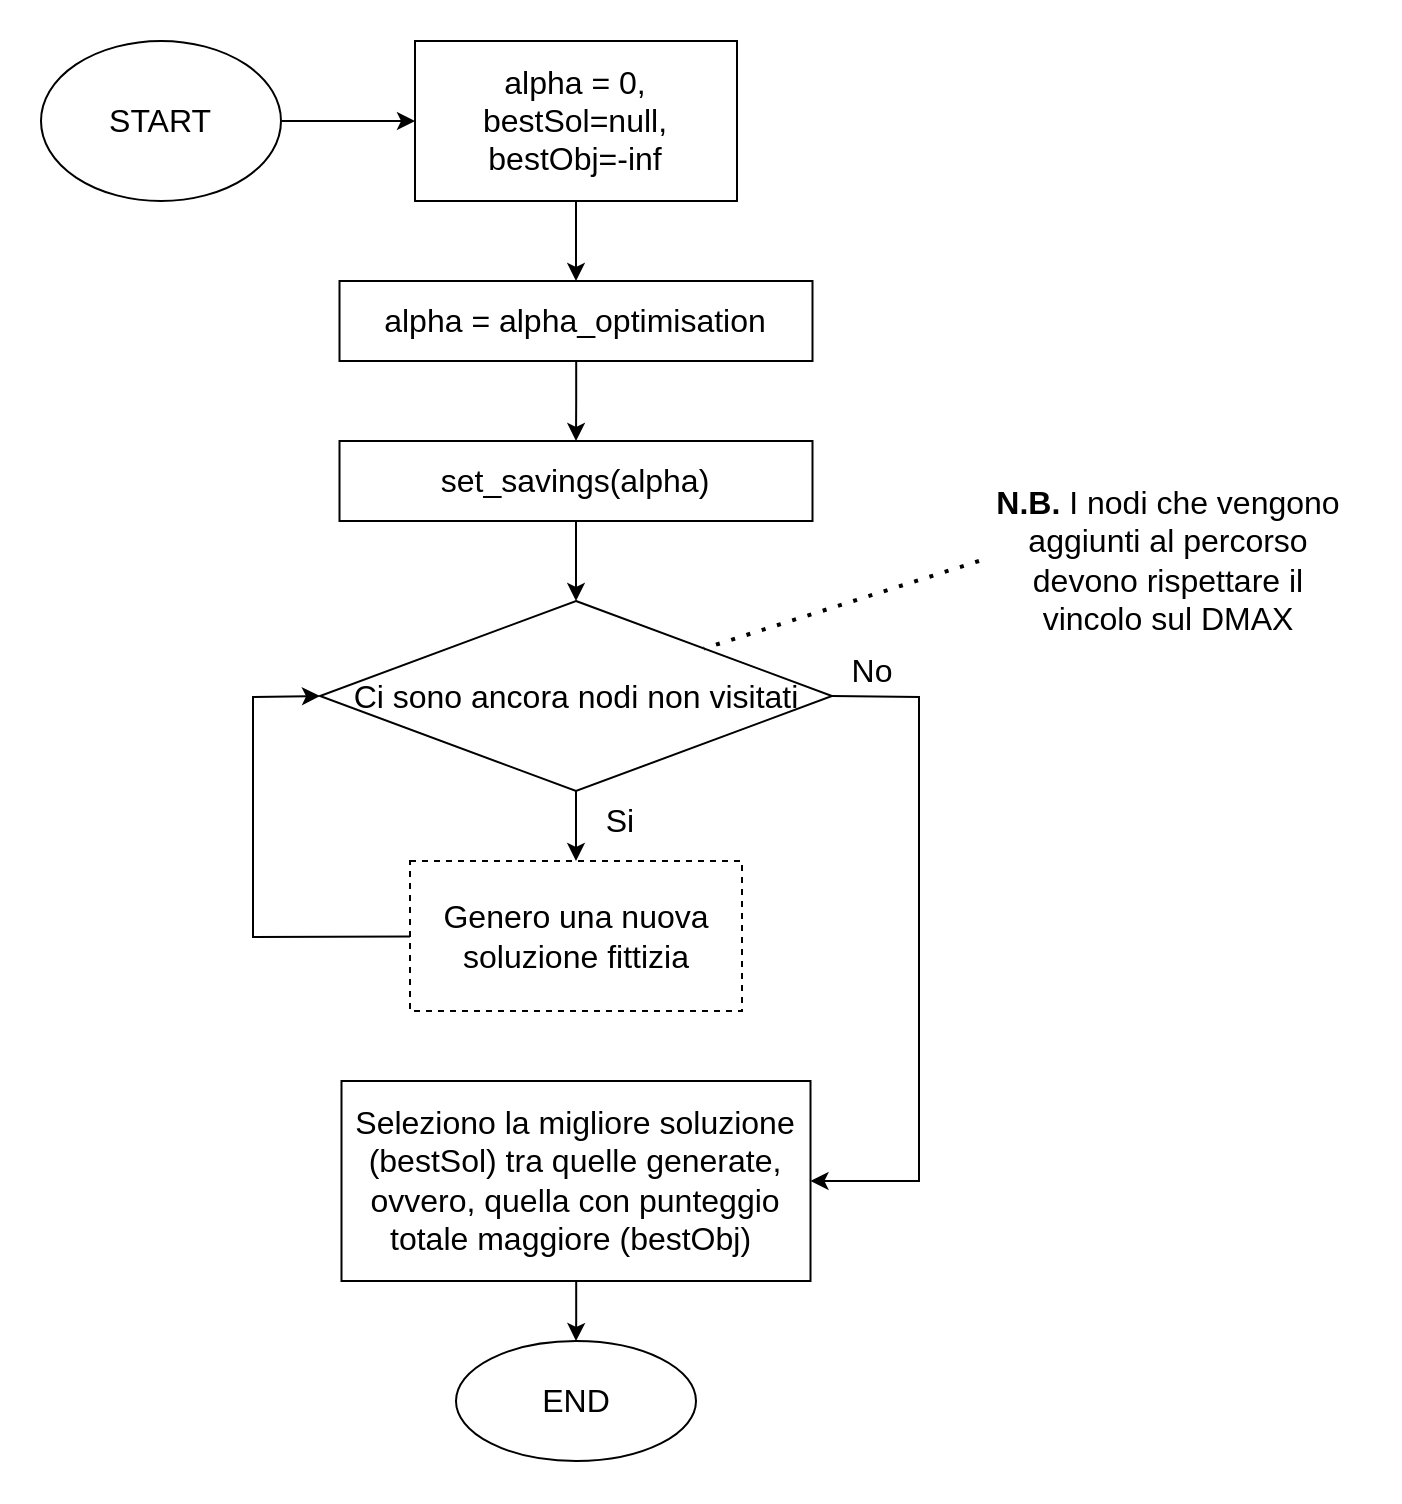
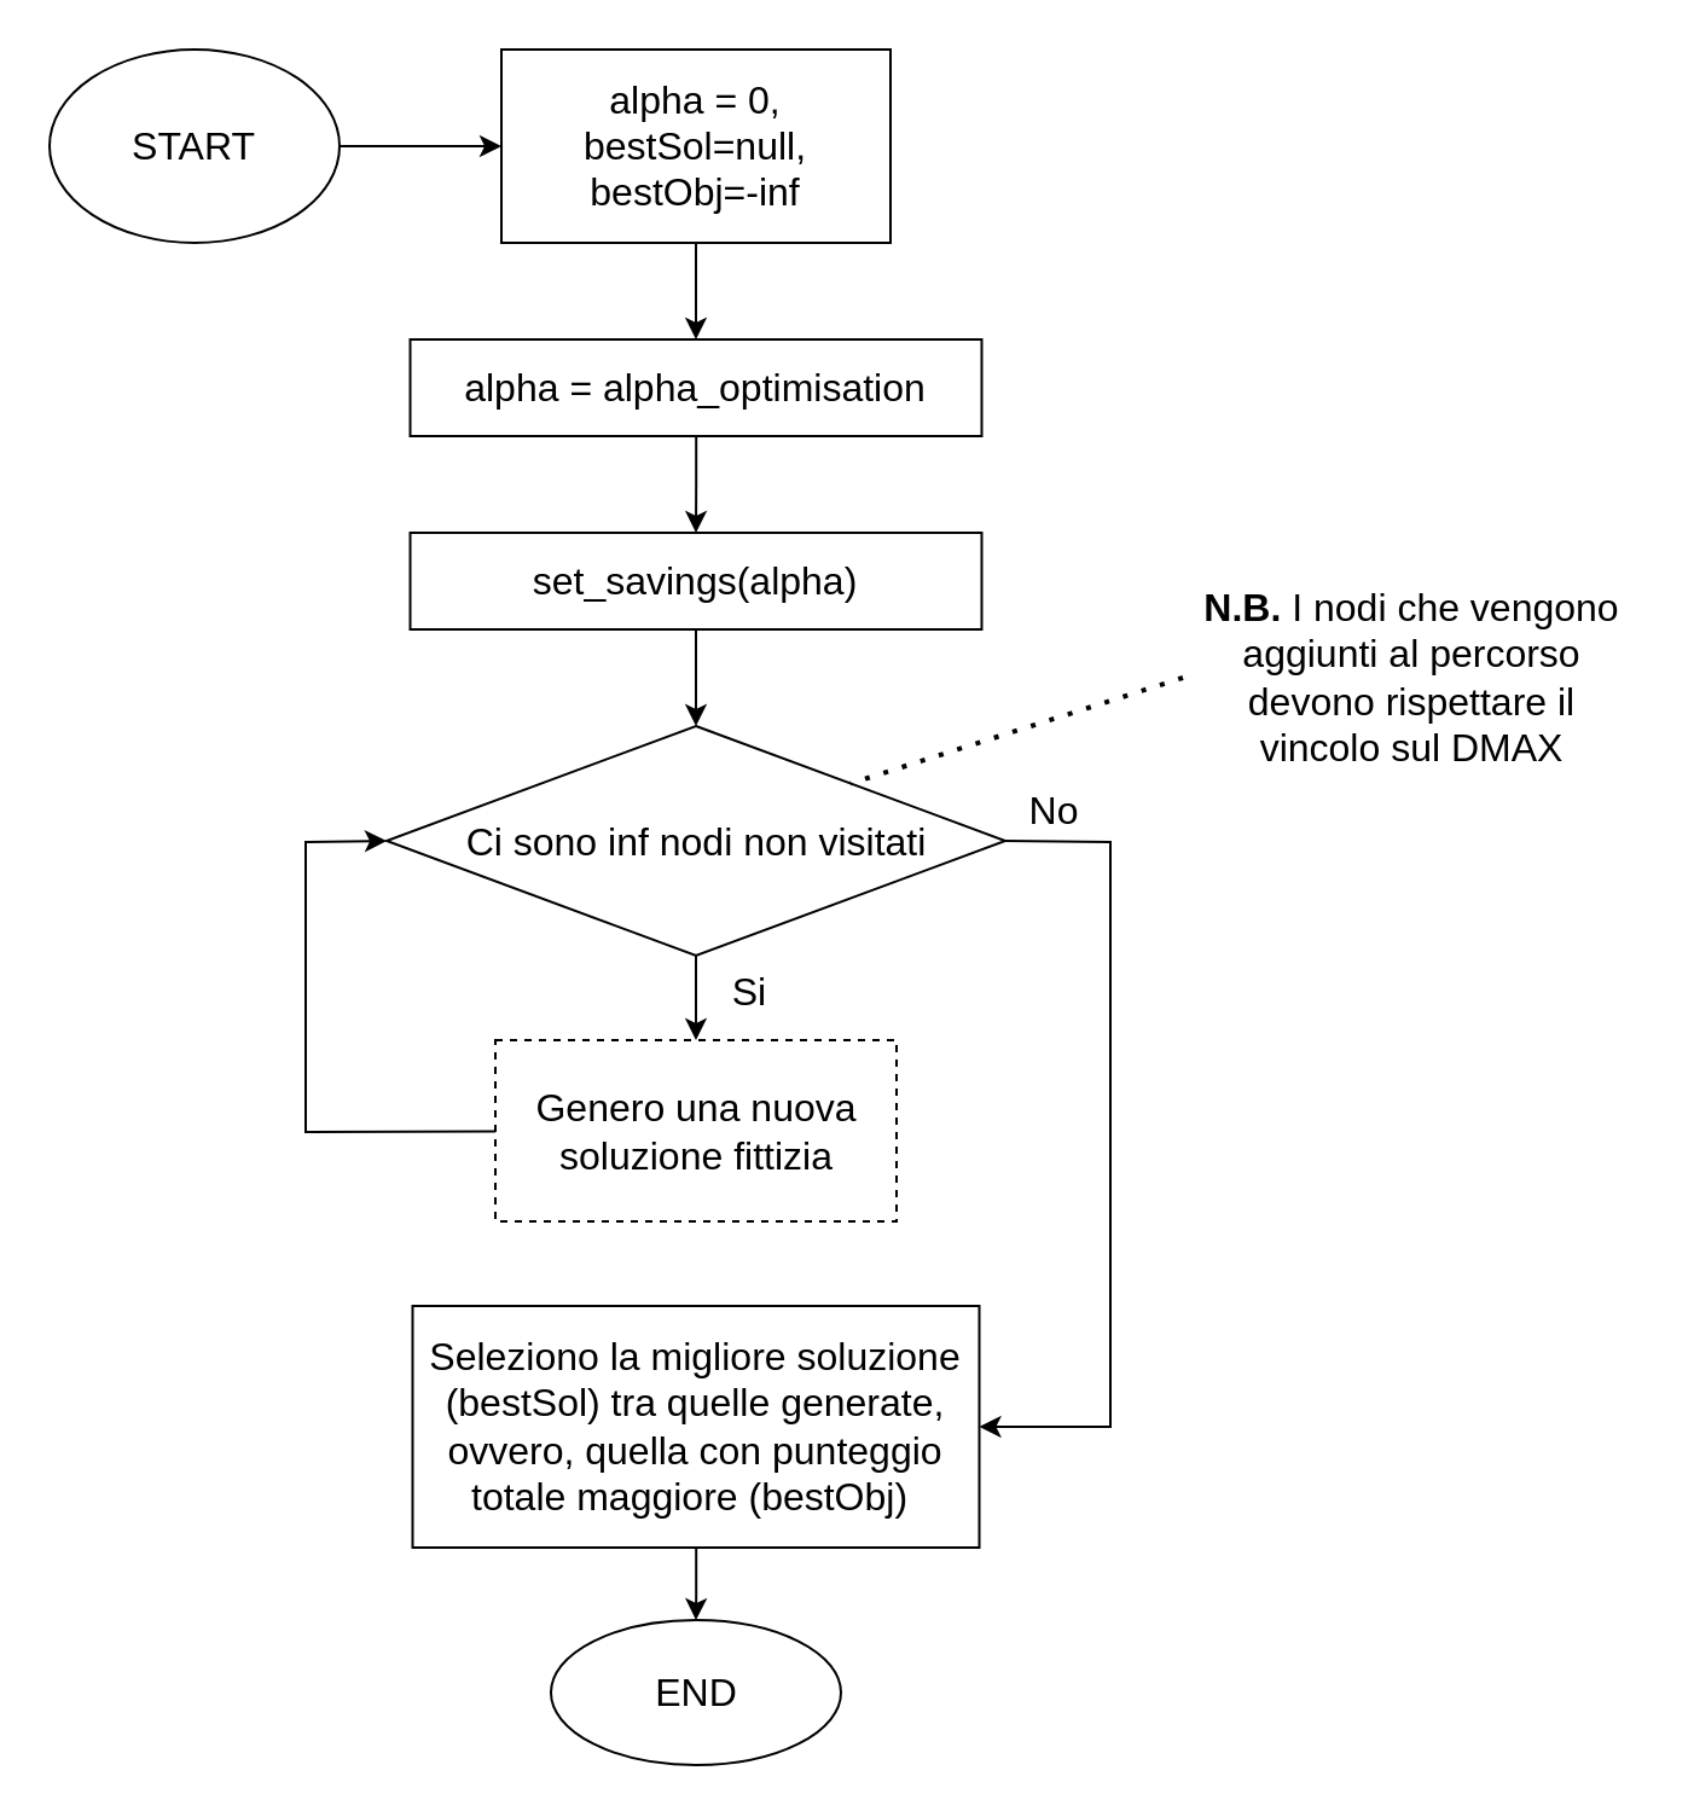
- <mxCell id="13" value="Ci sono ancora nodi non visitati" style="rhombus;fontSize=16;labelBackgroundColor=none;whiteSpace=wrap;html=1;" parent="1" vertex="1"><mxGeometry x="159.5" y="300" width="256" height="95" as="geometry" /></mxCell>
+ <mxCell id="13" value="Ci sono inf nodi non visitati" style="rhombus;fontSize=16;labelBackgroundColor=none;whiteSpace=wrap;html=1;" parent="1" vertex="1"><mxGeometry x="159.5" y="300" width="256" height="95" as="geometry" /></mxCell>
